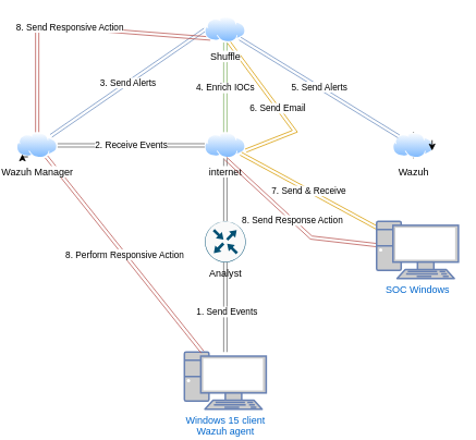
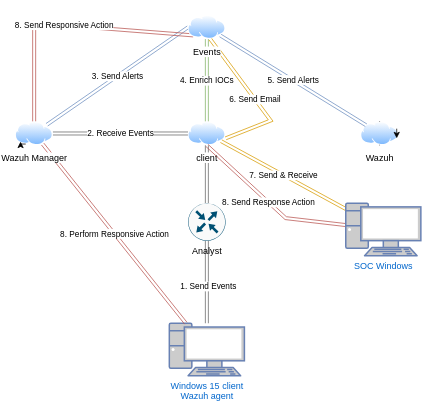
- <mxCell id="18" value="Shuffle" style="image;aspect=fixed;perimeter=ellipsePerimeter;html=1;align=center;shadow=0;dashed=0;spacingTop=3;image=img/lib/active_directory/internet_cloud.svg;" vertex="1" parent="1"><mxGeometry x="250" y="20" width="50" height="31.5" as="geometry" /></mxCell>
+ <mxCell id="18" value="Events" style="image;aspect=fixed;perimeter=ellipsePerimeter;html=1;align=center;shadow=0;dashed=0;spacingTop=3;image=img/lib/active_directory/internet_cloud.svg;" vertex="1" parent="1"><mxGeometry x="250" y="20" width="50" height="31.5" as="geometry" /></mxCell>
- <mxCell id="9" value="&lt;div&gt;internet&lt;/div&gt;" style="image;aspect=fixed;perimeter=ellipsePerimeter;html=1;align=center;shadow=0;dashed=0;spacingTop=3;image=img/lib/active_directory/internet_cloud.svg;" vertex="1" parent="1"><mxGeometry x="250" y="161.5" width="50" height="31.5" as="geometry" /></mxCell>
+ <mxCell id="9" value="&lt;div&gt;client&lt;/div&gt;" style="image;aspect=fixed;perimeter=ellipsePerimeter;html=1;align=center;shadow=0;dashed=0;spacingTop=3;image=img/lib/active_directory/internet_cloud.svg;" vertex="1" parent="1"><mxGeometry x="250" y="161.5" width="50" height="31.5" as="geometry" /></mxCell>
